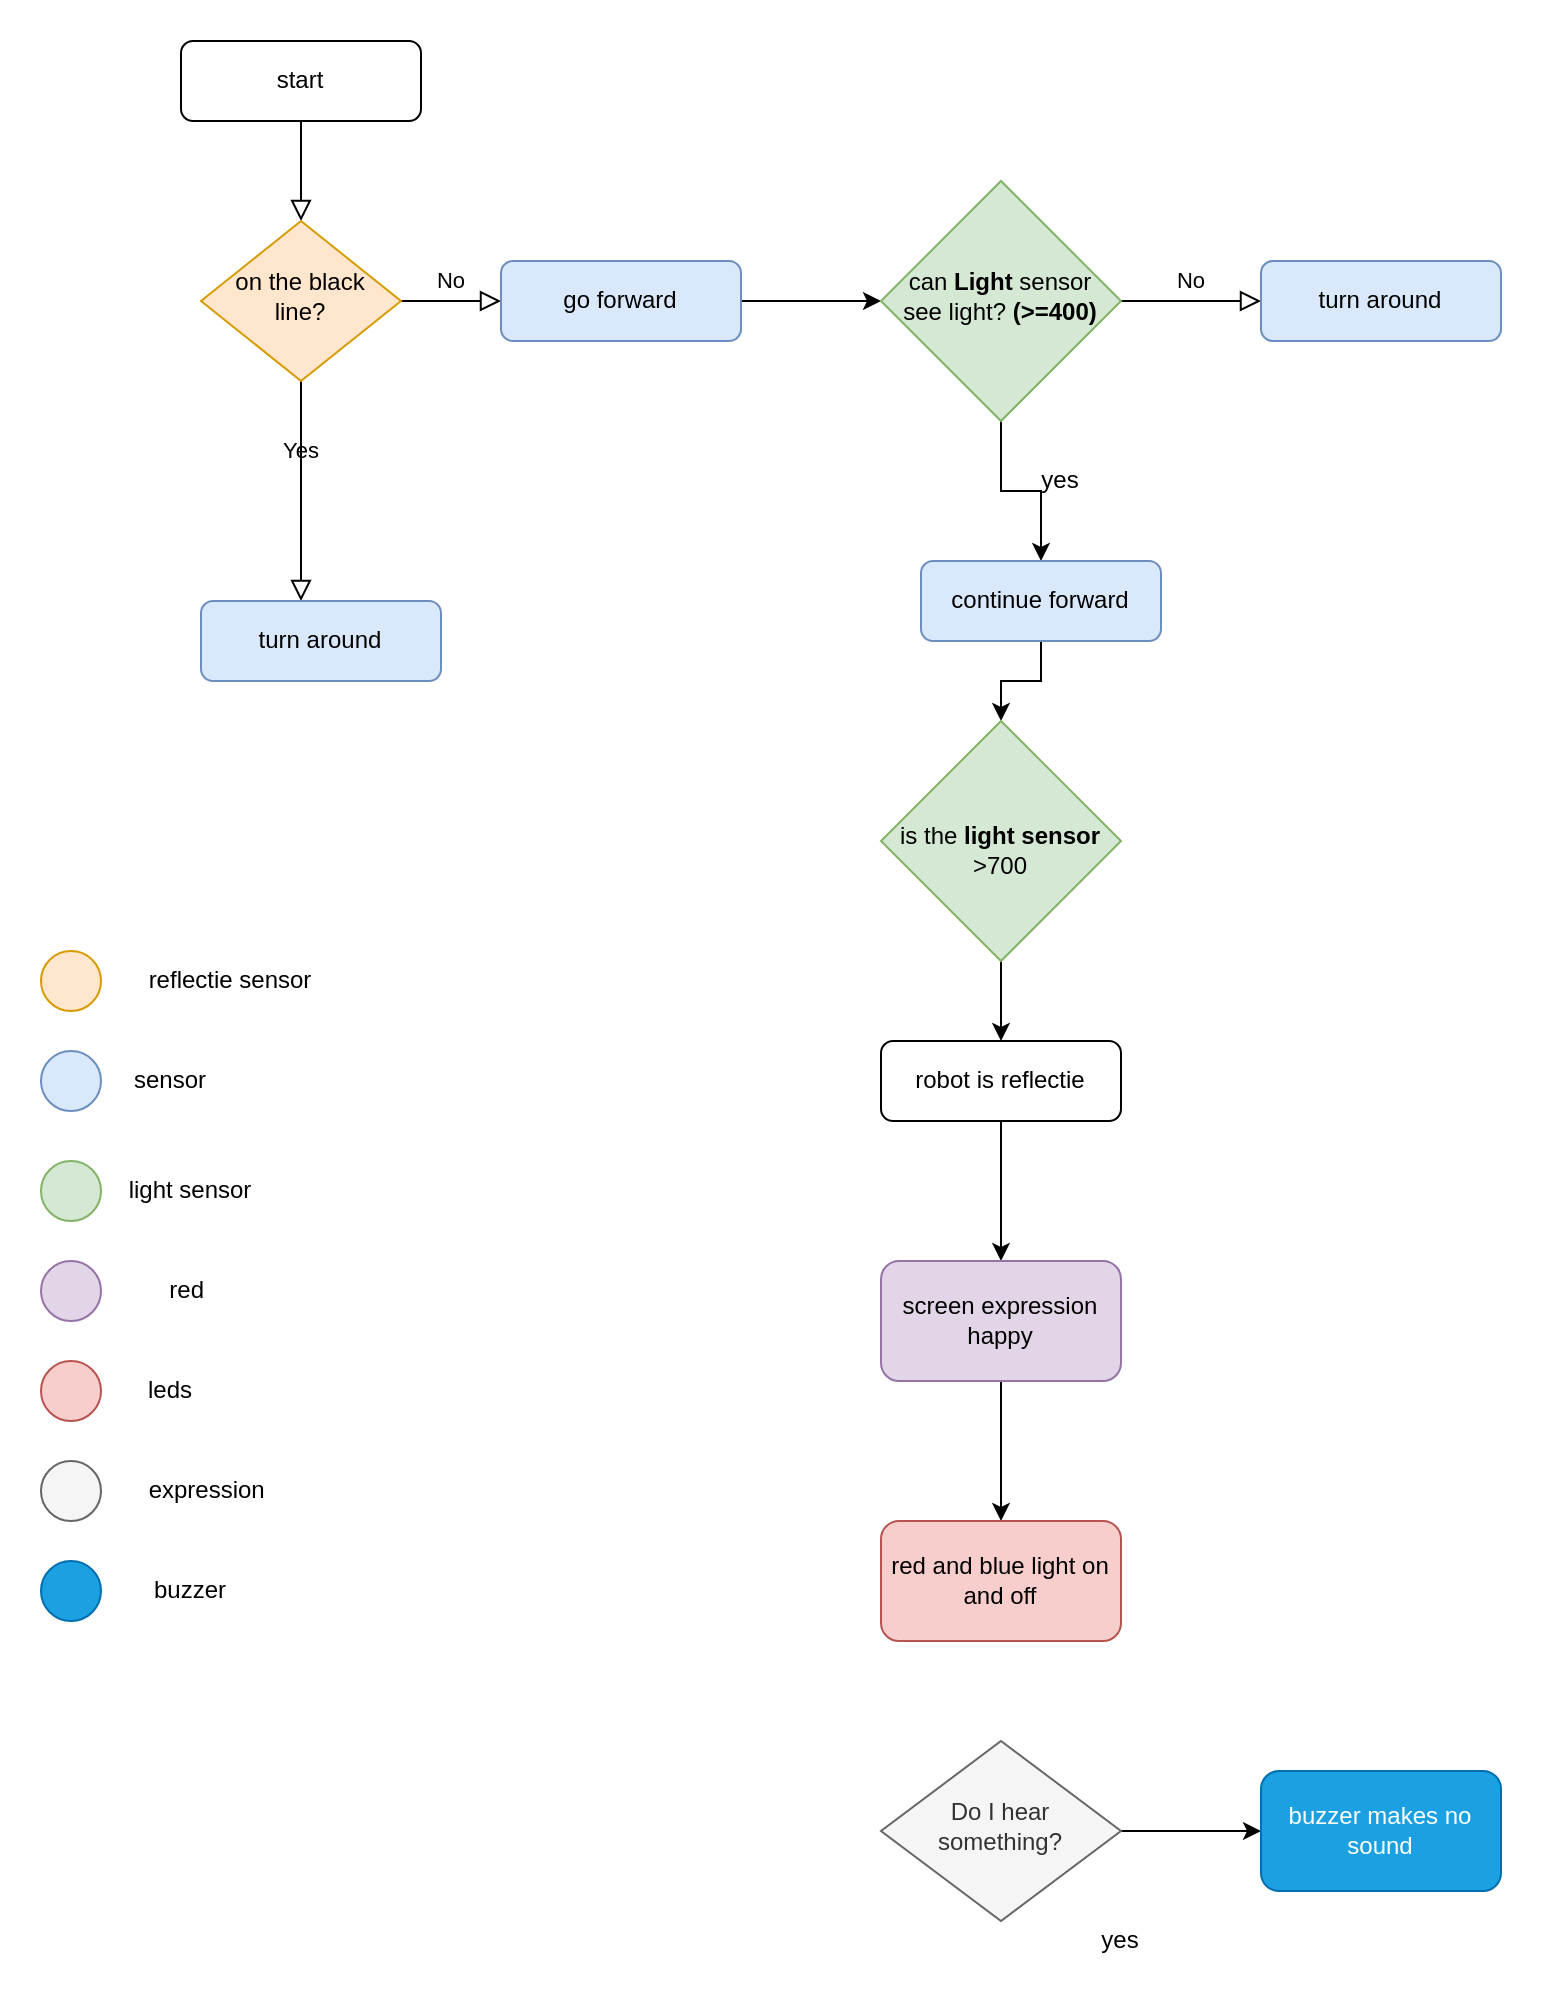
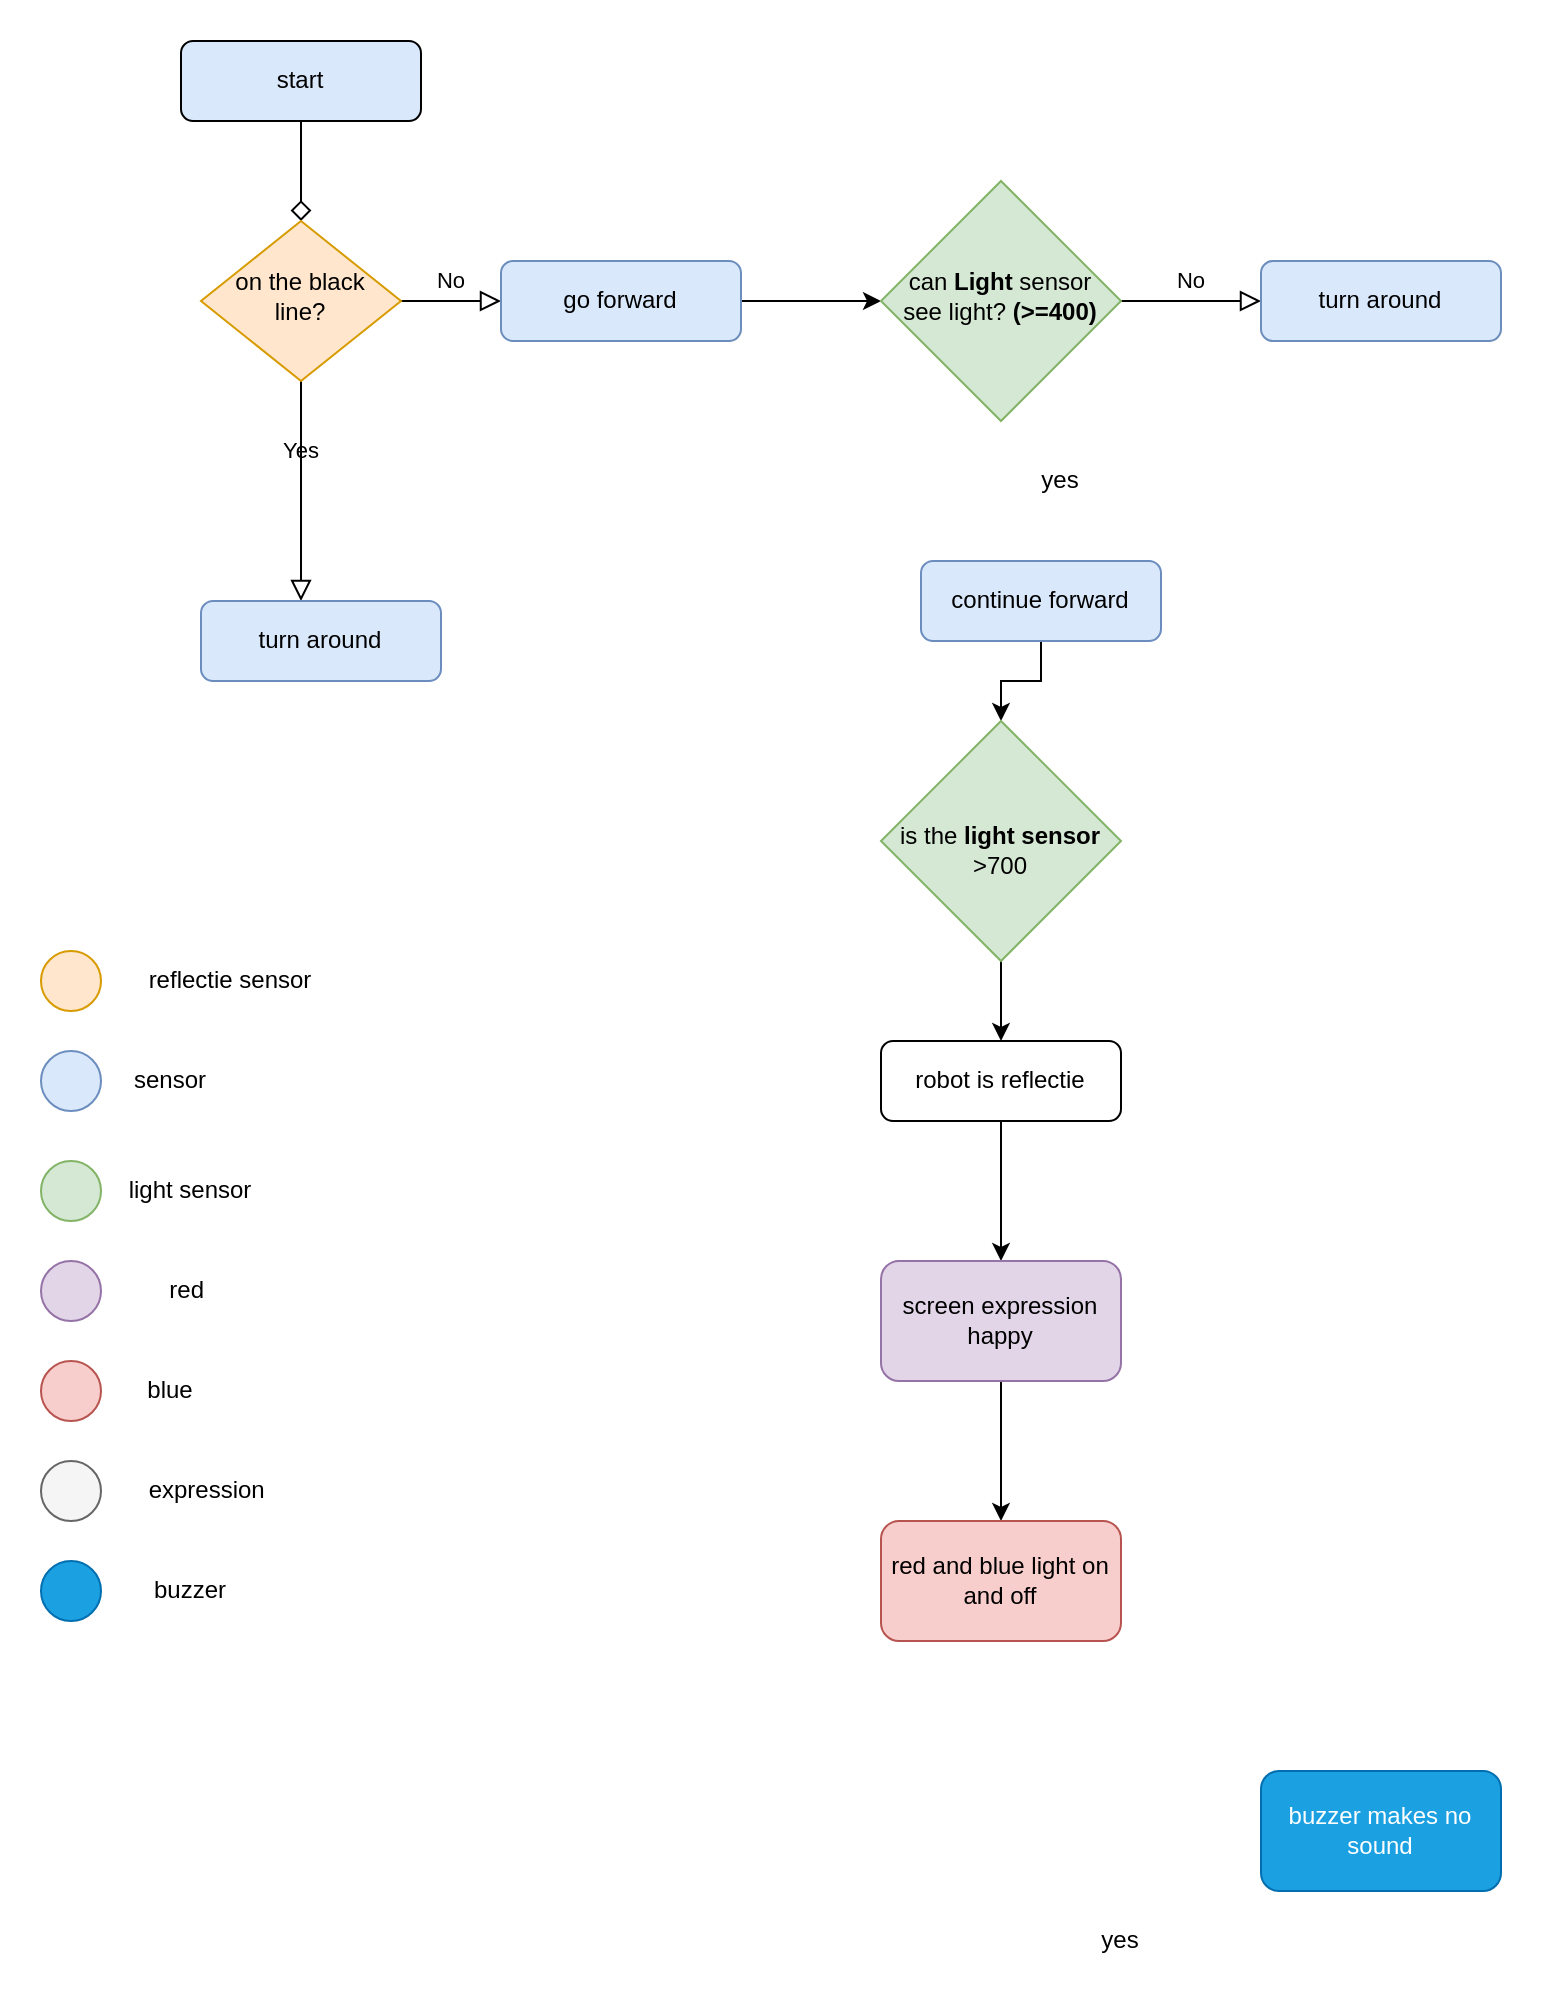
- <mxCell id="3" value="start" style="rounded=1;whiteSpace=wrap;html=1;fontSize=12;glass=0;strokeWidth=1;shadow=0;" parent="1" vertex="1"><mxGeometry x="90" y="20" width="120" height="40" as="geometry" /></mxCell>
+ <mxCell id="3" value="start" style="rounded=1;whiteSpace=wrap;html=1;fontSize=12;glass=0;strokeWidth=1;shadow=0;fillColor=#dae8fc;" parent="1" vertex="1"><mxGeometry x="90" y="20" width="120" height="40" as="geometry" /></mxCell>
- <mxCell id="2" value="" style="rounded=0;html=1;jettySize=auto;orthogonalLoop=1;fontSize=11;endArrow=block;endFill=0;endSize=8;strokeWidth=1;shadow=0;labelBackgroundColor=none;edgeStyle=orthogonalEdgeStyle;" parent="1" source="3" target="6" edge="1"><mxGeometry relative="1" as="geometry" /></mxCell>
+ <mxCell id="2" value="" style="rounded=0;html=1;jettySize=auto;orthogonalLoop=1;fontSize=11;endArrow=diamond;endFill=0;endSize=8;strokeWidth=1;shadow=0;labelBackgroundColor=none;edgeStyle=orthogonalEdgeStyle;" parent="1" source="3" target="6" edge="1"><mxGeometry relative="1" as="geometry" /></mxCell>
- <mxCell id="10" value="" style="edgeStyle=orthogonalEdgeStyle;rounded=0;orthogonalLoop=1;jettySize=auto;html=1;" edge="1" parent="1" source="11" target="14"><mxGeometry relative="1" as="geometry" /></mxCell>
- <mxCell id="38" value="leds" style="text;html=1;strokeColor=none;fillColor=none;align=center;verticalAlign=middle;whiteSpace=wrap;rounded=0;" vertex="1" parent="1"><mxGeometry x="20" y="685" width="130" height="20" as="geometry" /></mxCell>
+ <mxCell id="38" value="blue" style="text;html=1;strokeColor=none;fillColor=none;align=center;verticalAlign=middle;whiteSpace=wrap;rounded=0;" vertex="1" parent="1"><mxGeometry x="20" y="685" width="130" height="20" as="geometry" /></mxCell>
- <mxCell id="24" value="Do I hear something?" style="rhombus;whiteSpace=wrap;html=1;shadow=0;fontFamily=Helvetica;fontSize=12;align=center;strokeWidth=1;spacing=6;spacingTop=-4;fillColor=#f5f5f5;strokeColor=#666666;fontColor=#333333;" vertex="1" parent="1"><mxGeometry x="440" y="870" width="120" height="90" as="geometry" /></mxCell>
- <mxCell id="23" value="" style="edgeStyle=orthogonalEdgeStyle;rounded=0;orthogonalLoop=1;jettySize=auto;html=1;" edge="1" parent="1" source="24" target="27"><mxGeometry relative="1" as="geometry" /></mxCell>
